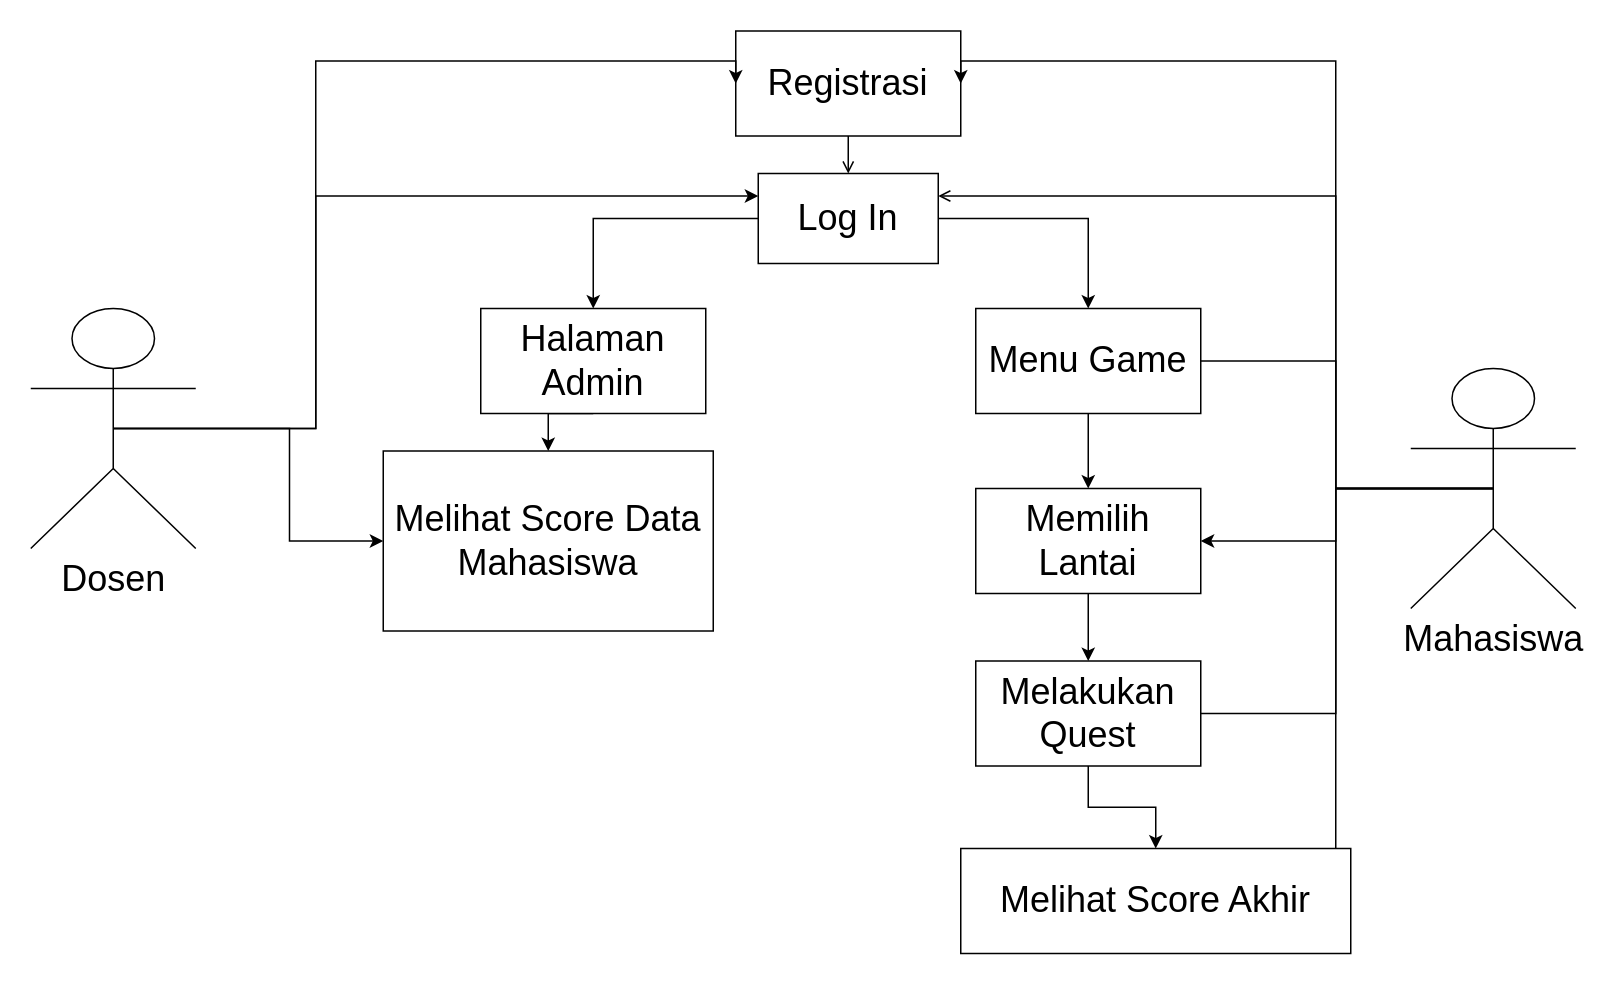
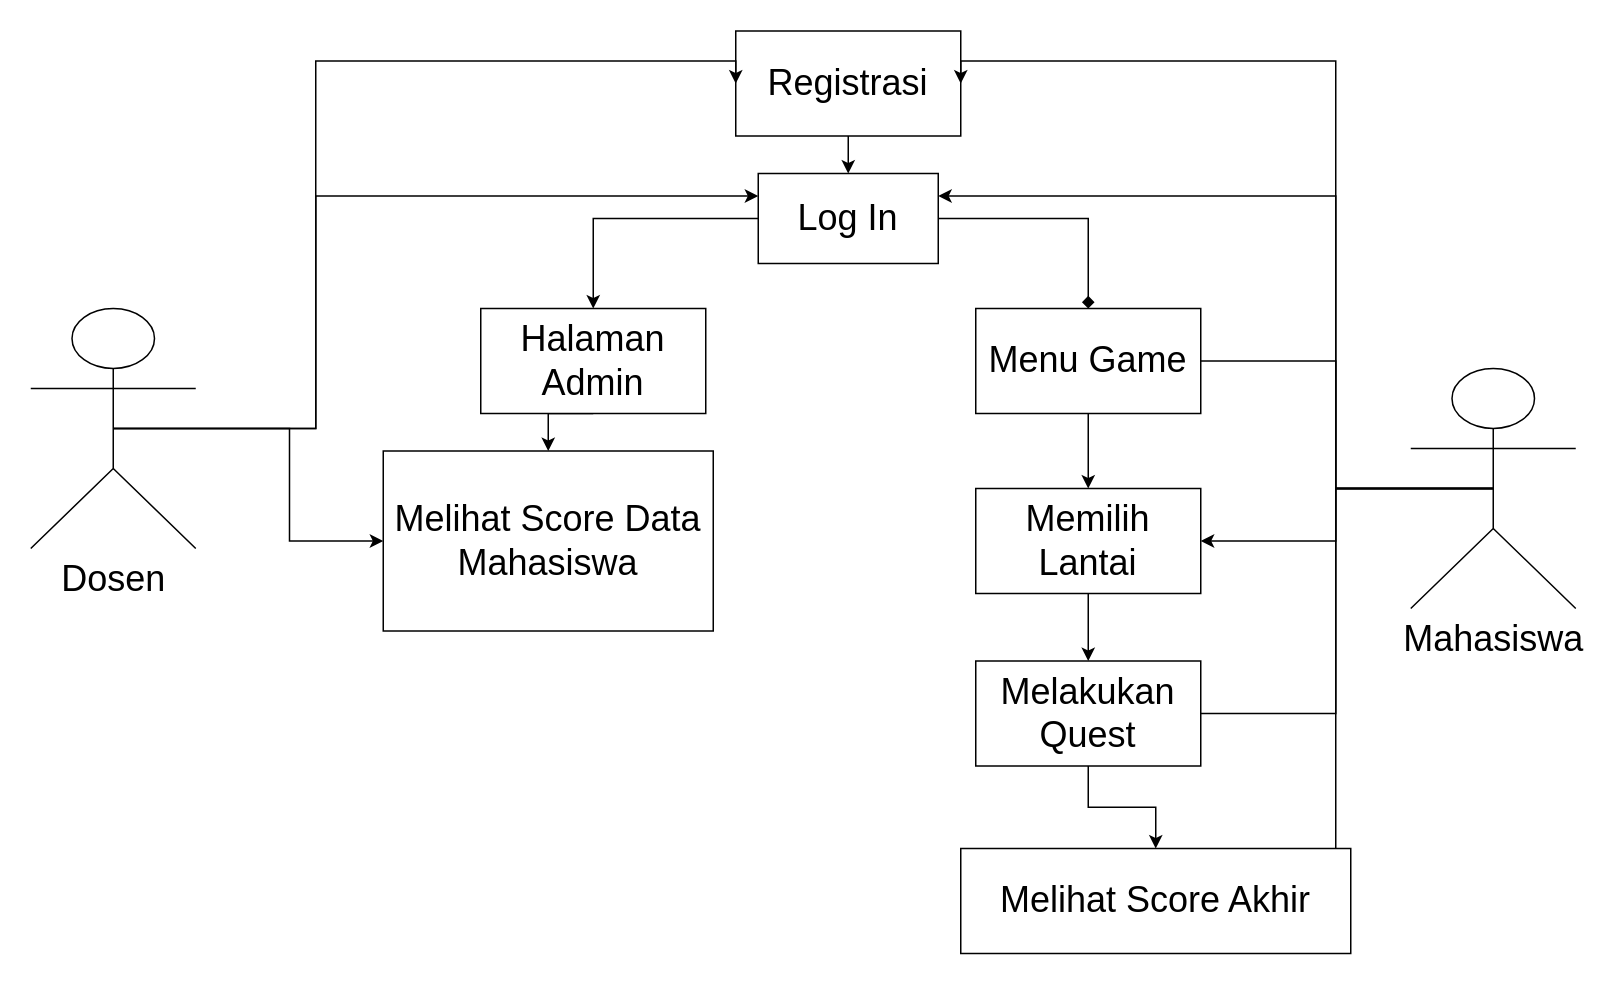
- <mxCell id="9" style="edgeStyle=orthogonalEdgeStyle;rounded=0;orthogonalLoop=1;jettySize=auto;html=1;exitX=0.5;exitY=1;exitDx=0;exitDy=0;entryX=0.5;entryY=0;entryDx=0;entryDy=0;endArrow=open;" parent="1" source="10" target="4" edge="1"><mxGeometry relative="1" as="geometry" /></mxCell>
+ <mxCell id="9" style="edgeStyle=orthogonalEdgeStyle;rounded=0;orthogonalLoop=1;jettySize=auto;html=1;exitX=0.5;exitY=1;exitDx=0;exitDy=0;entryX=0.5;entryY=0;entryDx=0;entryDy=0;" parent="1" source="10" target="4" edge="1"><mxGeometry relative="1" as="geometry" /></mxCell>
- <mxCell id="12" style="edgeStyle=orthogonalEdgeStyle;rounded=0;orthogonalLoop=1;jettySize=auto;html=1;exitX=0.5;exitY=0.5;exitDx=0;exitDy=0;exitPerimeter=0;entryX=1;entryY=0.25;entryDx=0;entryDy=0;endArrow=open;" edge="1" parent="1" source="17" target="4"><mxGeometry relative="1" as="geometry"><Array as="points"><mxPoint x="890" y="325" /><mxPoint x="890" y="130" /></Array></mxGeometry></mxCell>
+ <mxCell id="12" style="edgeStyle=orthogonalEdgeStyle;rounded=0;orthogonalLoop=1;jettySize=auto;html=1;exitX=0.5;exitY=0.5;exitDx=0;exitDy=0;exitPerimeter=0;entryX=1;entryY=0.25;entryDx=0;entryDy=0;" edge="1" parent="1" source="17" target="4"><mxGeometry relative="1" as="geometry"><Array as="points"><mxPoint x="890" y="325" /><mxPoint x="890" y="130" /></Array></mxGeometry></mxCell>
- <mxCell id="3" style="edgeStyle=orthogonalEdgeStyle;rounded=0;orthogonalLoop=1;jettySize=auto;html=1;exitX=1;exitY=0.5;exitDx=0;exitDy=0;entryX=0.5;entryY=0;entryDx=0;entryDy=0;" parent="1" source="4" target="8" edge="1"><mxGeometry relative="1" as="geometry" /></mxCell>
+ <mxCell id="3" style="edgeStyle=orthogonalEdgeStyle;rounded=0;orthogonalLoop=1;jettySize=auto;html=1;exitX=1;exitY=0.5;exitDx=0;exitDy=0;entryX=0.5;entryY=0;entryDx=0;entryDy=0;endArrow=diamond;" parent="1" source="4" target="8" edge="1"><mxGeometry relative="1" as="geometry" /></mxCell>
